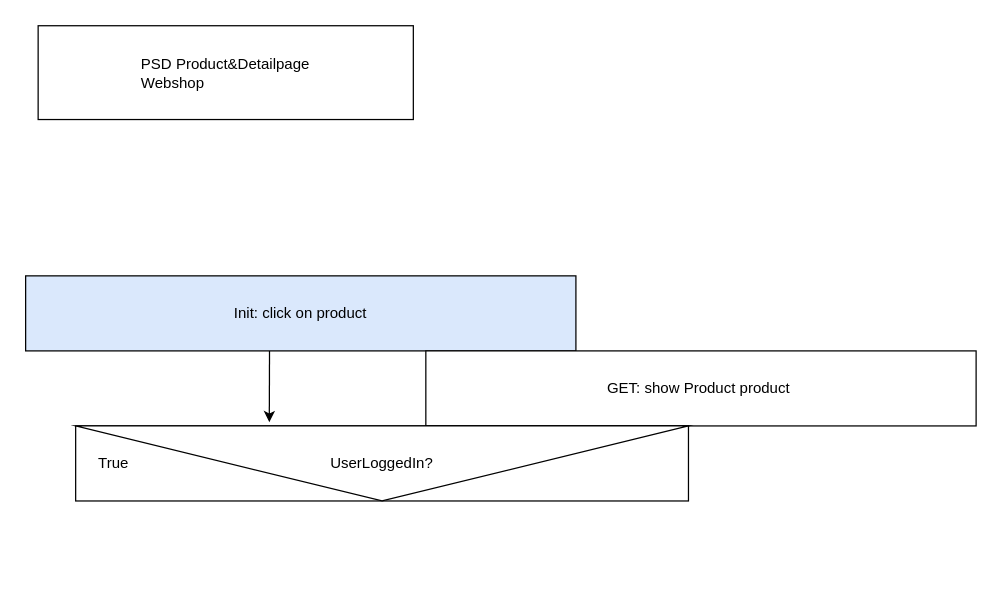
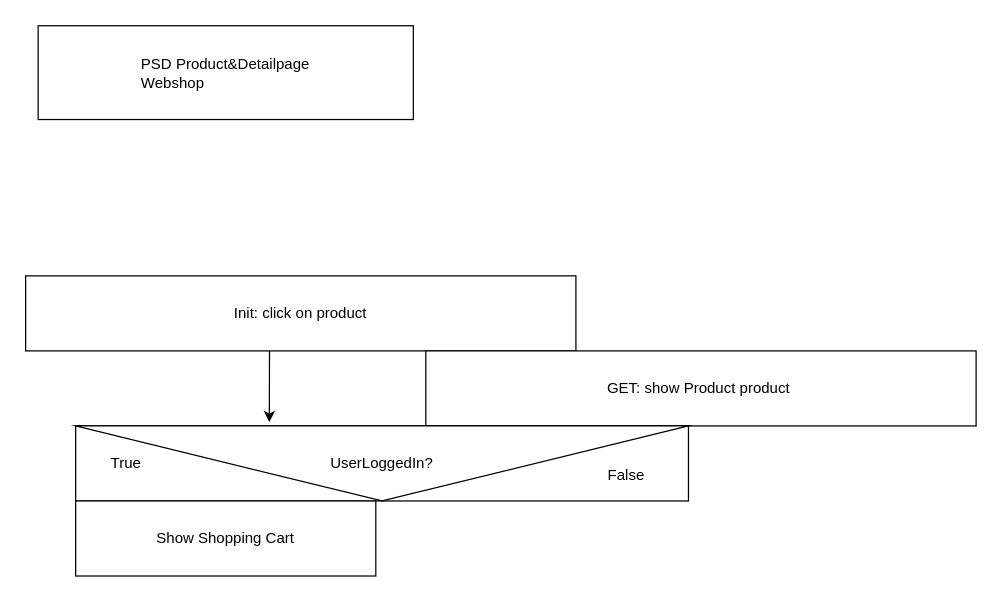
- <mxCell id="3" value="Init: click on product" style="rounded=0;whiteSpace=wrap;html=1;fillColor=#dae8fc;" vertex="1" parent="1"><mxGeometry x="20" y="220" width="440" height="60" as="geometry" /></mxCell>
+ <mxCell id="3" value="Init: click on product" style="rounded=0;whiteSpace=wrap;html=1;" vertex="1" parent="1"><mxGeometry x="20" y="220" width="440" height="60" as="geometry" /></mxCell>
- <mxCell id="8" value="True" style="text;html=1;align=center;verticalAlign=middle;resizable=0;points=[];autosize=1;strokeColor=none;fillColor=none;" vertex="1" parent="1"><mxGeometry x="70" y="360" width="40" height="20" as="geometry" /></mxCell>
+ <mxCell id="8" value="True" style="text;html=1;align=center;verticalAlign=middle;resizable=0;points=[];autosize=1;strokeColor=none;fillColor=none;" vertex="1" parent="1"><mxGeometry x="80" y="360" width="40" height="20" as="geometry" /></mxCell>
+ <mxCell id="9" value="False" style="text;html=1;align=center;verticalAlign=middle;resizable=0;points=[];autosize=1;strokeColor=none;fillColor=none;" vertex="1" parent="1"><mxGeometry x="480" y="370" width="40" height="20" as="geometry" /></mxCell>
+ <mxCell id="10" value="Show Shopping Cart" style="rounded=0;whiteSpace=wrap;html=1;" vertex="1" parent="1"><mxGeometry x="60" y="400" width="240" height="60" as="geometry" /></mxCell>
